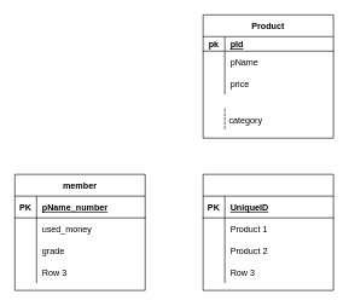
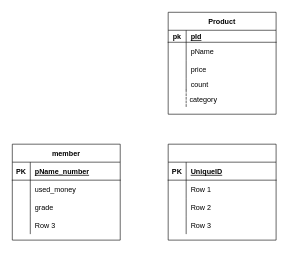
+ <mxCell id="14" value="count" style="shape=partialRectangle;connectable=0;fillColor=none;top=0;left=0;bottom=0;right=0;align=left;spacingLeft=6;overflow=hidden;" vertex="1" parent="12"><mxGeometry x="30" width="150" height="20" as="geometry" /></mxCell>
- <mxCell id="23" value="Product 1" style="shape=partialRectangle;connectable=0;fillColor=none;top=0;left=0;bottom=0;right=0;align=left;spacingLeft=6;overflow=hidden;" vertex="1" parent="21"><mxGeometry x="30" width="150" height="30" as="geometry" /></mxCell>
+ <mxCell id="23" value="Row 1" style="shape=partialRectangle;connectable=0;fillColor=none;top=0;left=0;bottom=0;right=0;align=left;spacingLeft=6;overflow=hidden;" vertex="1" parent="21"><mxGeometry x="30" width="150" height="30" as="geometry" /></mxCell>
- <mxCell id="26" value="Product 2" style="shape=partialRectangle;connectable=0;fillColor=none;top=0;left=0;bottom=0;right=0;align=left;spacingLeft=6;overflow=hidden;" vertex="1" parent="24"><mxGeometry x="30" width="150" height="30" as="geometry" /></mxCell>
+ <mxCell id="26" value="Row 2" style="shape=partialRectangle;connectable=0;fillColor=none;top=0;left=0;bottom=0;right=0;align=left;spacingLeft=6;overflow=hidden;" vertex="1" parent="24"><mxGeometry x="30" width="150" height="30" as="geometry" /></mxCell>
